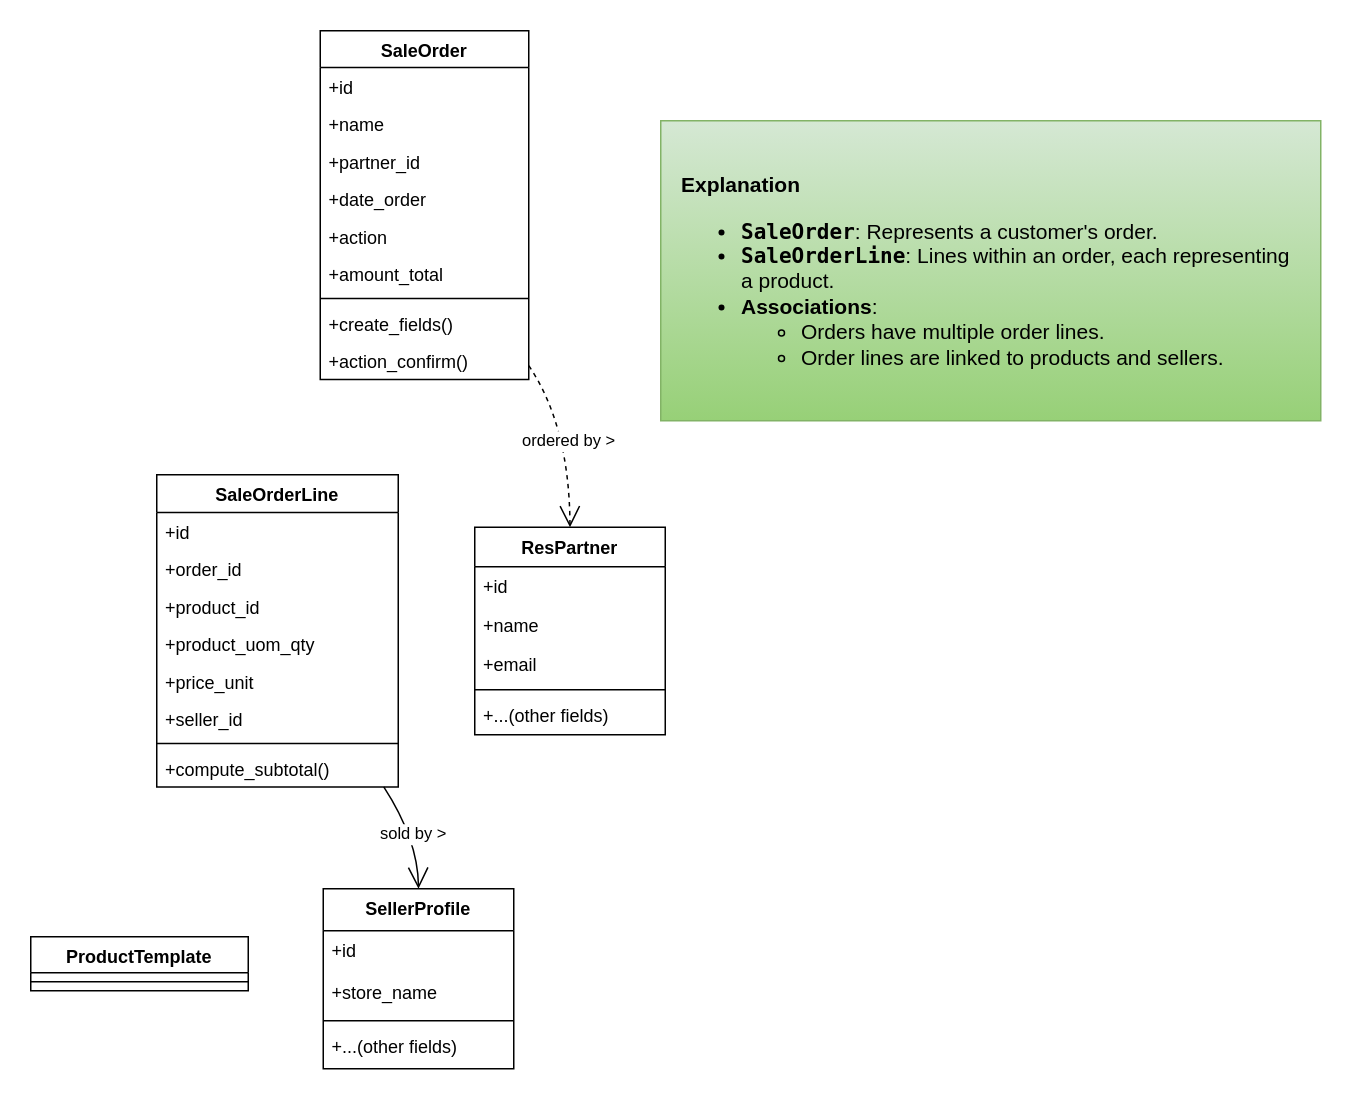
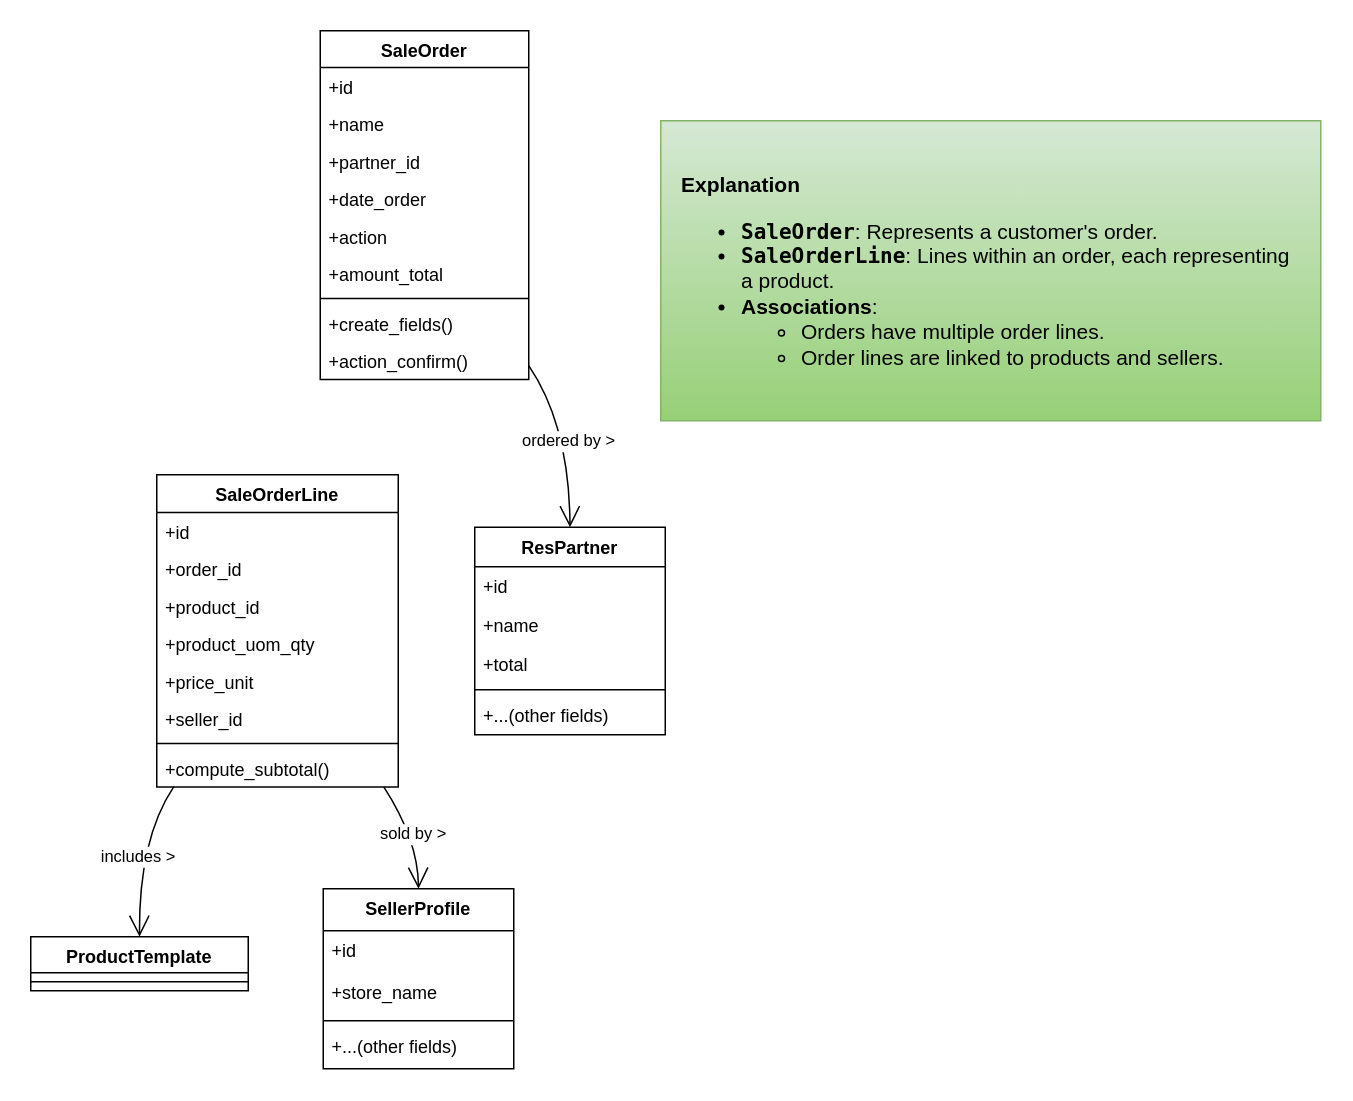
- <mxCell id="34" value="ordered by &gt;" style="curved=1;startArrow=none;endArrow=open;endSize=12;exitX=1;exitY=0.96;entryX=0.5;entryY=0;rounded=0;dashed=1;" edge="1" parent="1" source="2" target="21"><mxGeometry relative="1" as="geometry"><Array as="points"><mxPoint x="379" y="283" /></Array></mxGeometry></mxCell>
+ <mxCell id="34" value="ordered by &gt;" style="curved=1;startArrow=none;endArrow=open;endSize=12;exitX=1;exitY=0.96;entryX=0.5;entryY=0;rounded=0;" edge="1" parent="1" source="2" target="21"><mxGeometry relative="1" as="geometry"><Array as="points"><mxPoint x="379" y="283" /></Array></mxGeometry></mxCell>
- <mxCell id="24" value="+email" style="text;strokeColor=none;fillColor=none;align=left;verticalAlign=top;spacingLeft=4;spacingRight=4;overflow=hidden;rotatable=0;points=[[0,0.5],[1,0.5]];portConstraint=eastwest;" vertex="1" parent="21"><mxGeometry y="78.4" width="127" height="26" as="geometry" /></mxCell>
+ <mxCell id="24" value="+total" style="text;strokeColor=none;fillColor=none;align=left;verticalAlign=top;spacingLeft=4;spacingRight=4;overflow=hidden;rotatable=0;points=[[0,0.5],[1,0.5]];portConstraint=eastwest;" vertex="1" parent="21"><mxGeometry y="78.4" width="127" height="26" as="geometry" /></mxCell>
+ <mxCell id="35" value="includes &gt;" style="curved=1;startArrow=none;endArrow=open;endSize=12;exitX=0.07;exitY=1;entryX=0.5;entryY=0;rounded=0;" edge="1" parent="1" source="12" target="32"><mxGeometry relative="1" as="geometry"><Array as="points"><mxPoint x="92" y="559" /></Array></mxGeometry></mxCell>
